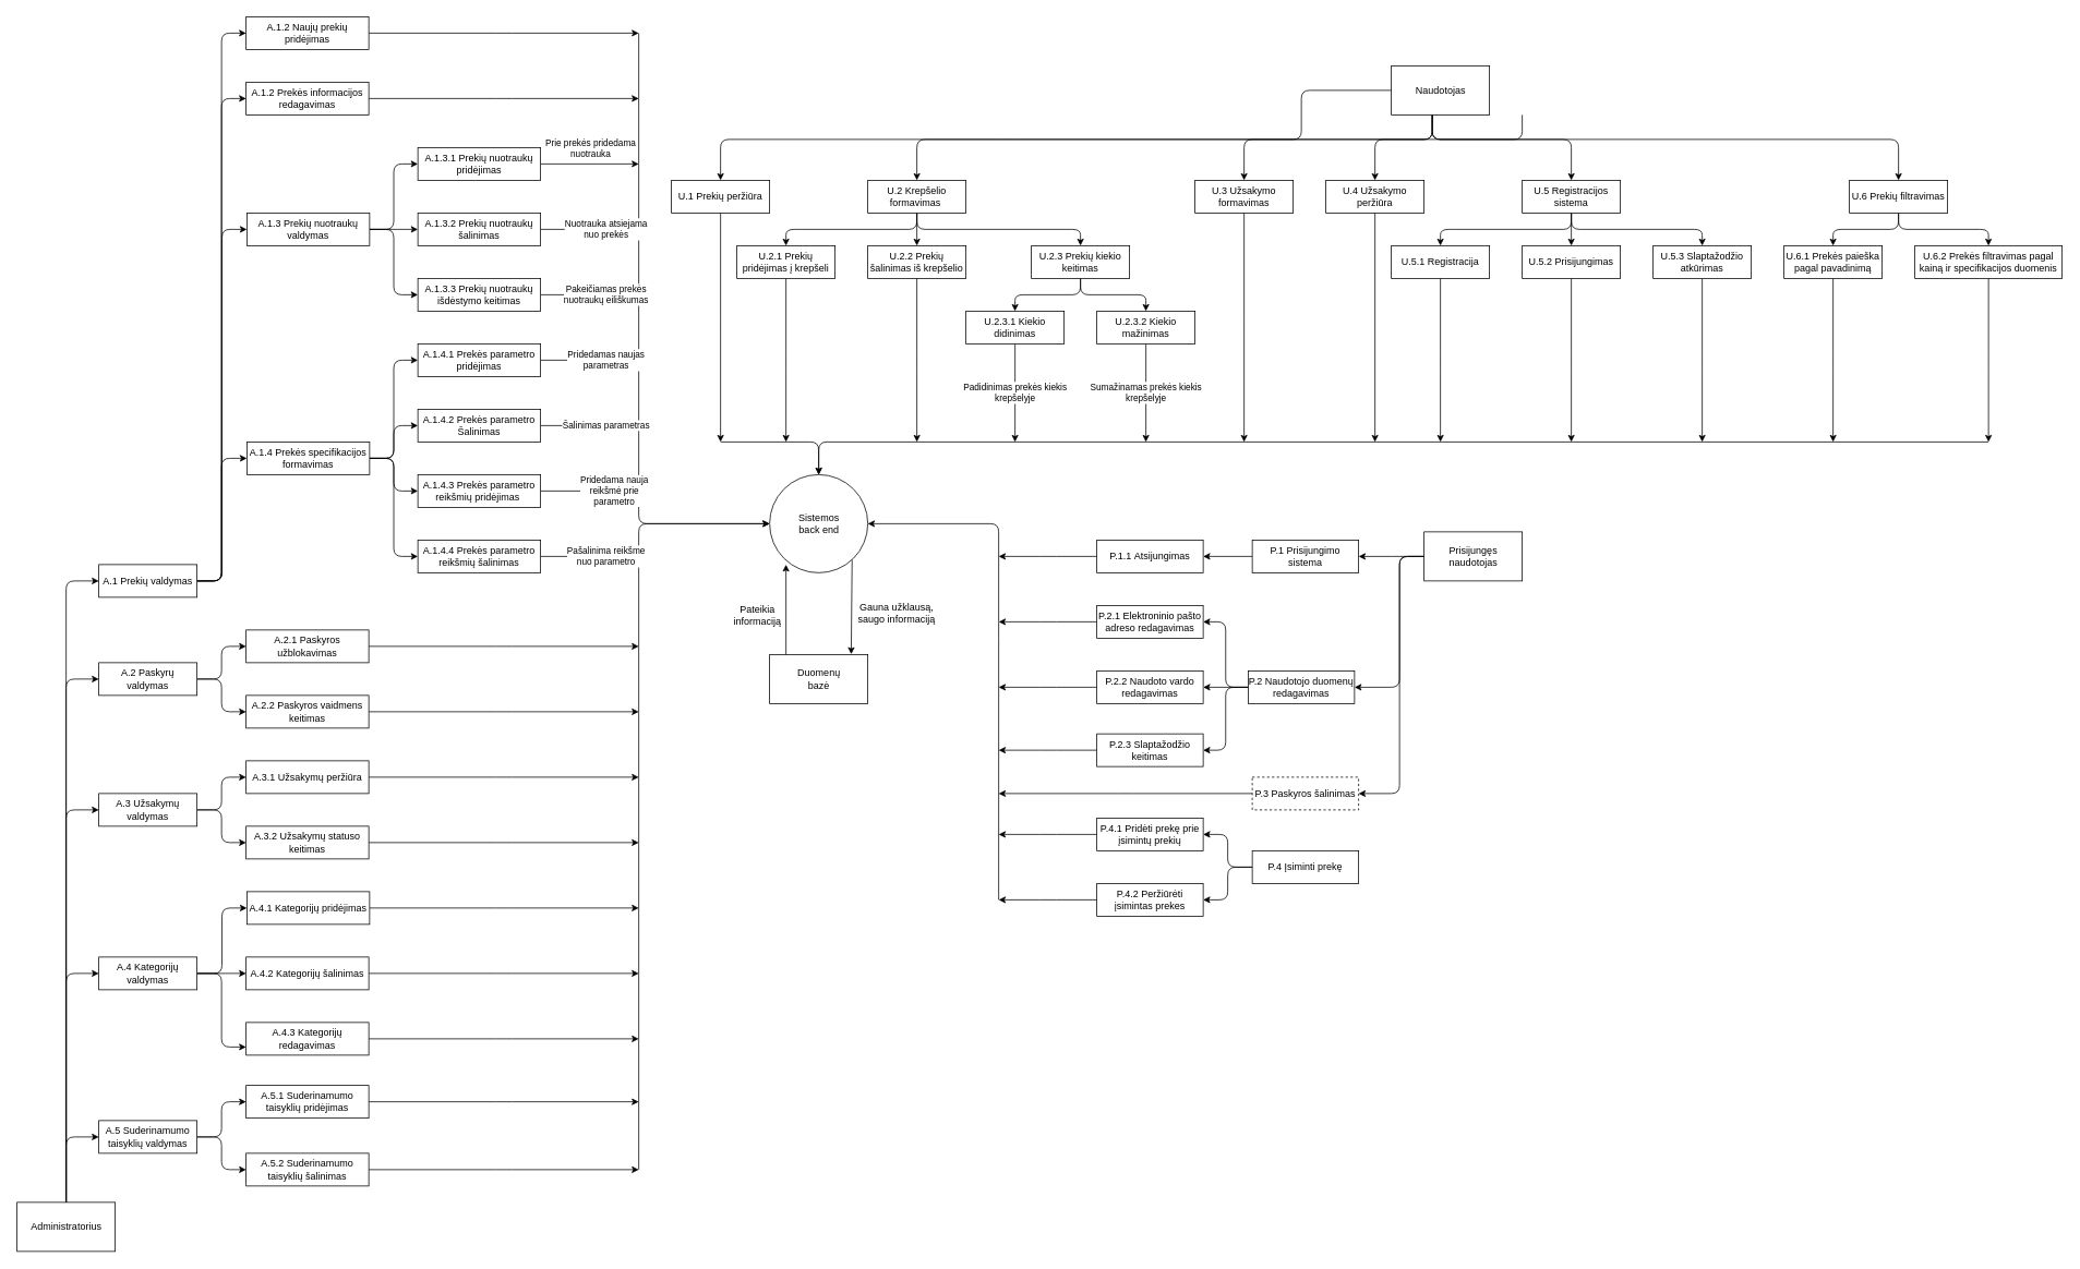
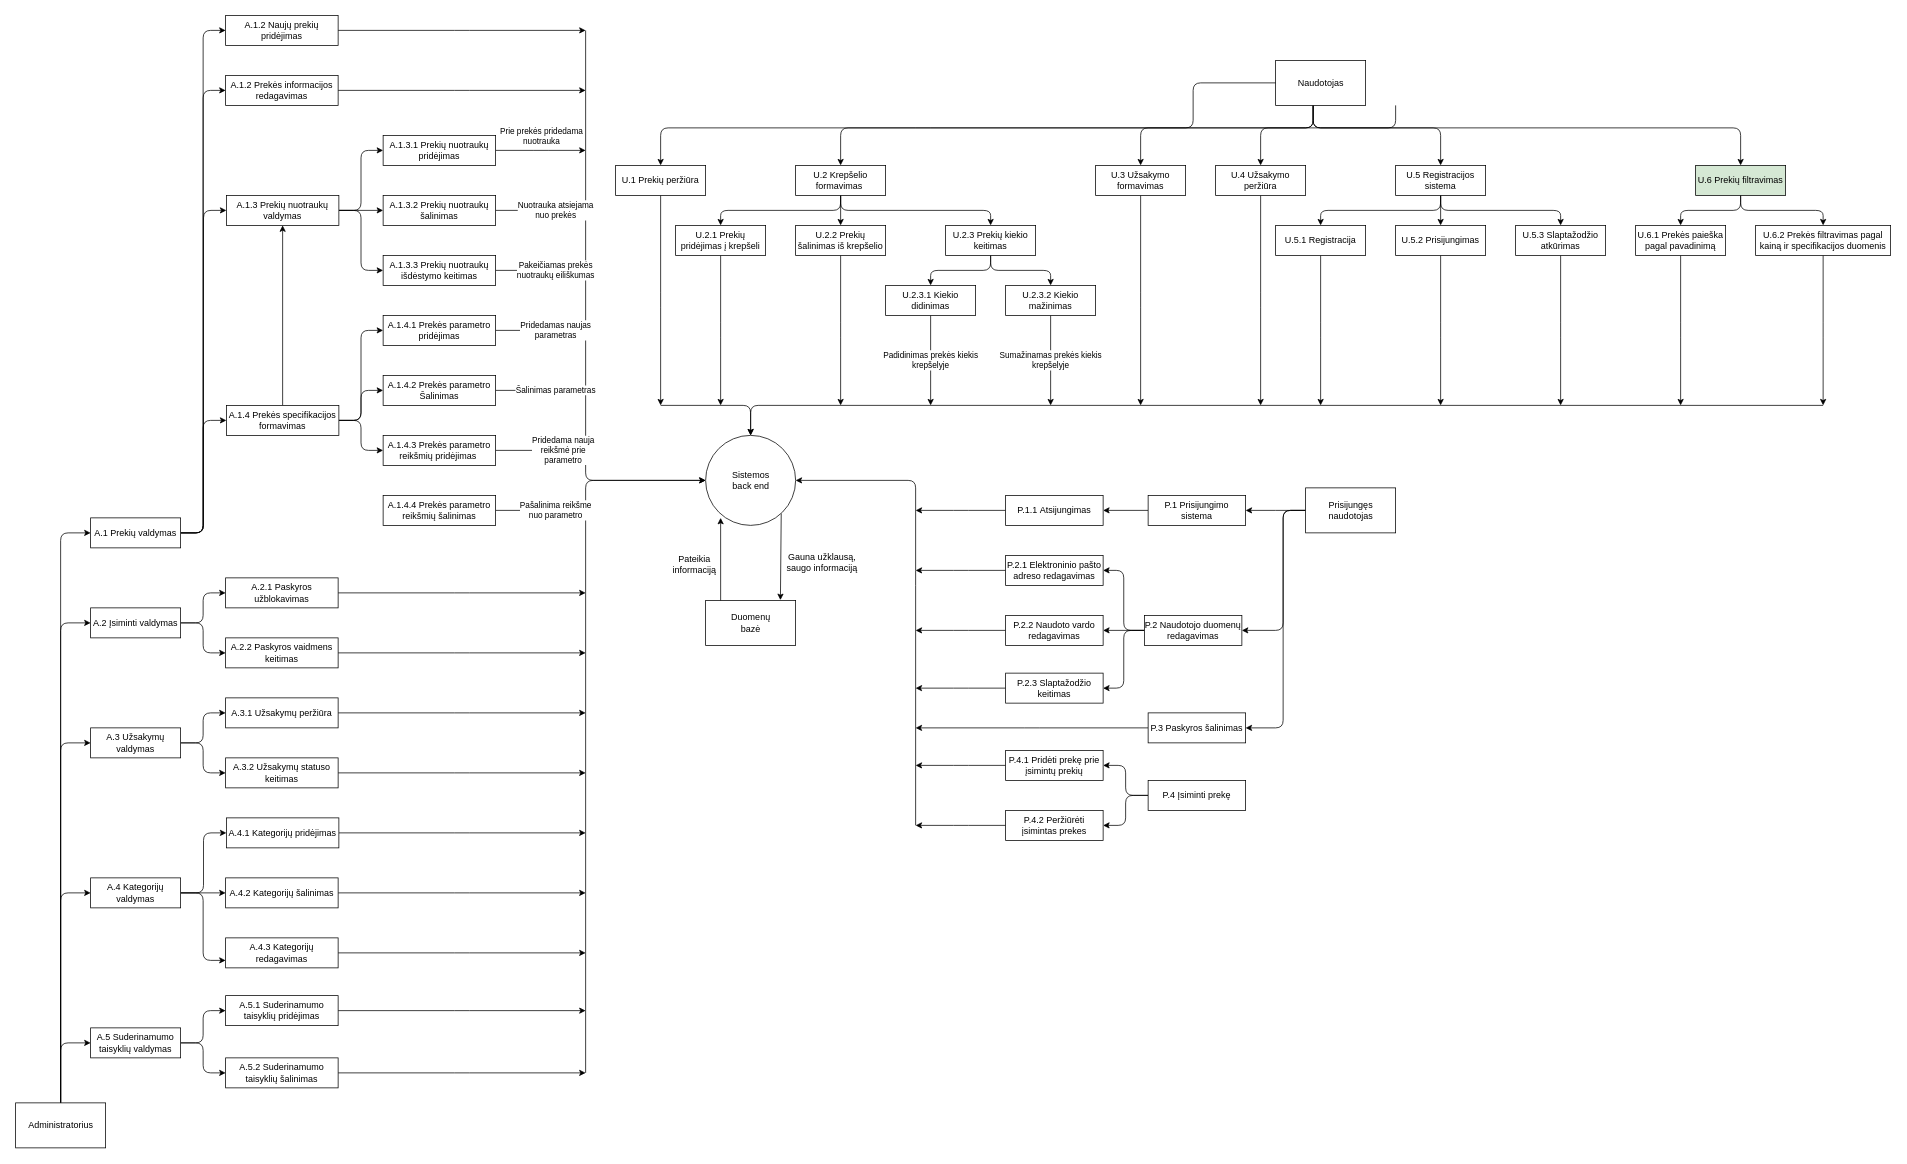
- <mxCell id="62" value="U.6 Prekių filtravimas" style="rounded=0;whiteSpace=wrap;html=1;" parent="1" vertex="1"><mxGeometry x="2260" y="220" width="120" height="40" as="geometry" /></mxCell>
+ <mxCell id="62" value="U.6 Prekių filtravimas" style="rounded=0;whiteSpace=wrap;html=1;fillColor=#d5e8d4;" parent="1" vertex="1"><mxGeometry x="2260" y="220" width="120" height="40" as="geometry" /></mxCell>
- <mxCell id="86" style="edgeStyle=orthogonalEdgeStyle;html=1;entryX=0;entryY=0.5;entryDx=0;entryDy=0;" edge="1" parent="1" source="87" target="154"><mxGeometry relative="1" as="geometry" /></mxCell>
+ <mxCell id="86" style="edgeStyle=orthogonalEdgeStyle;html=1;" edge="1" parent="1" source="87" target="82"><mxGeometry relative="1" as="geometry" /></mxCell>
- <mxCell id="32" value="A.2&amp;nbsp;Paskyrų valdymas" style="rounded=0;whiteSpace=wrap;html=1;" parent="1" vertex="1"><mxGeometry x="120" y="810" width="120" height="40" as="geometry" /></mxCell>
+ <mxCell id="32" value="A.2&amp;nbsp;Įsiminti valdymas" style="rounded=0;whiteSpace=wrap;html=1;" parent="1" vertex="1"><mxGeometry x="120" y="810" width="120" height="40" as="geometry" /></mxCell>
- <mxCell id="71" value="P.3 Paskyros šalinimas" style="rounded=0;whiteSpace=wrap;html=1;dashed=1;" parent="1" vertex="1"><mxGeometry x="1530" y="950" width="130" height="40" as="geometry" /></mxCell>
+ <mxCell id="71" value="P.3 Paskyros šalinimas" style="rounded=0;whiteSpace=wrap;html=1;" parent="1" vertex="1"><mxGeometry x="1530" y="950" width="130" height="40" as="geometry" /></mxCell>
